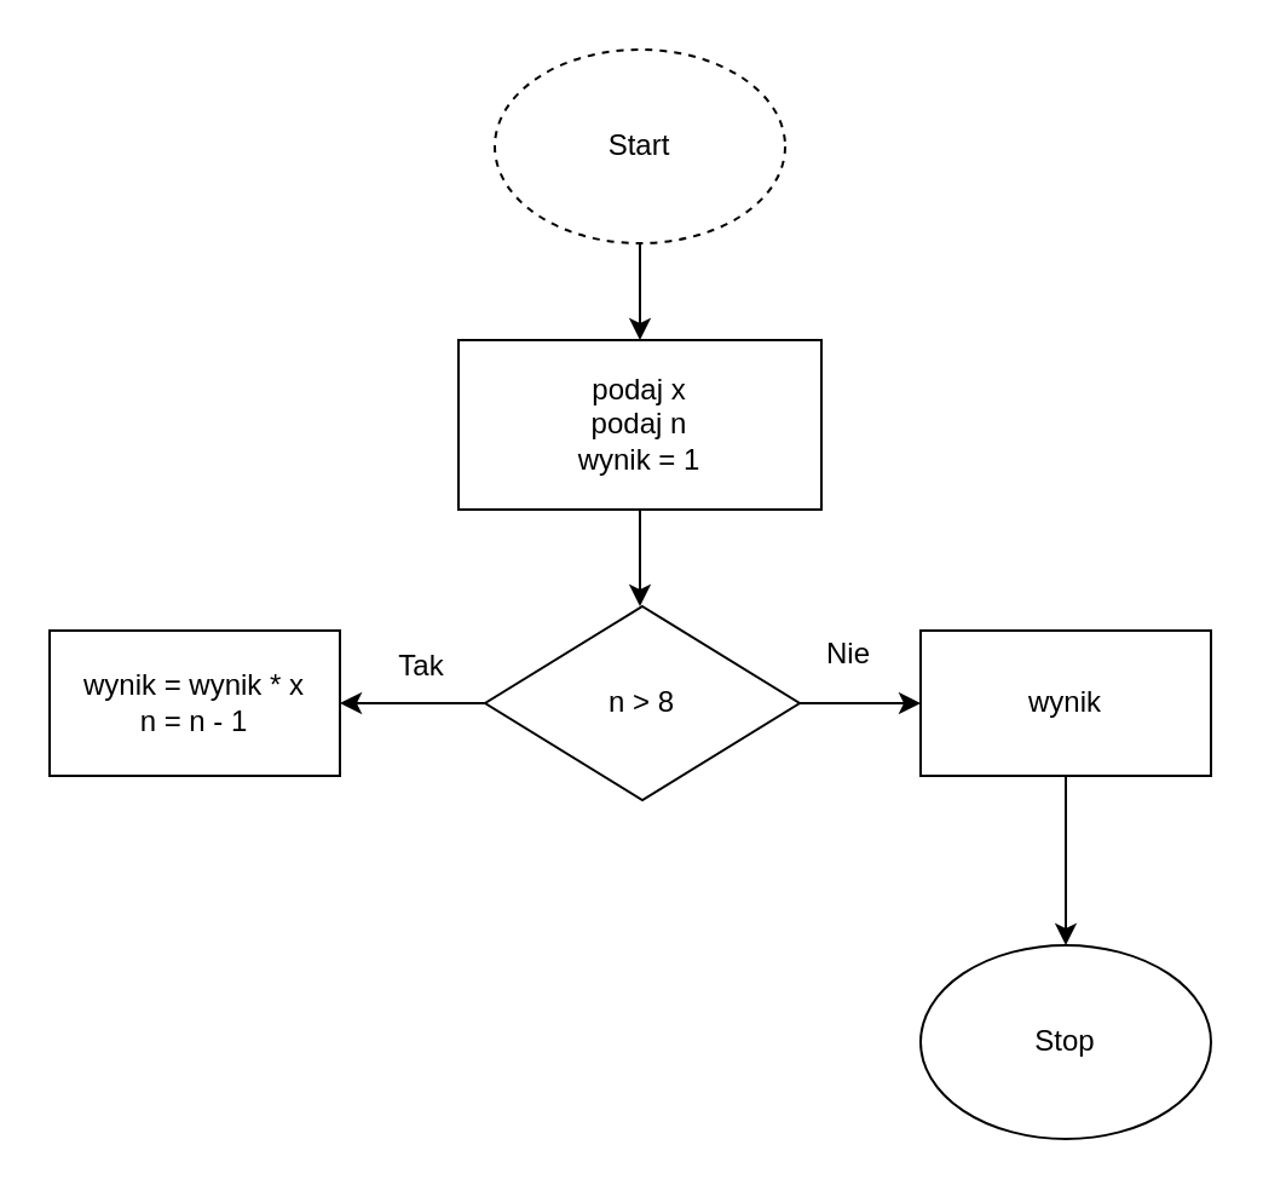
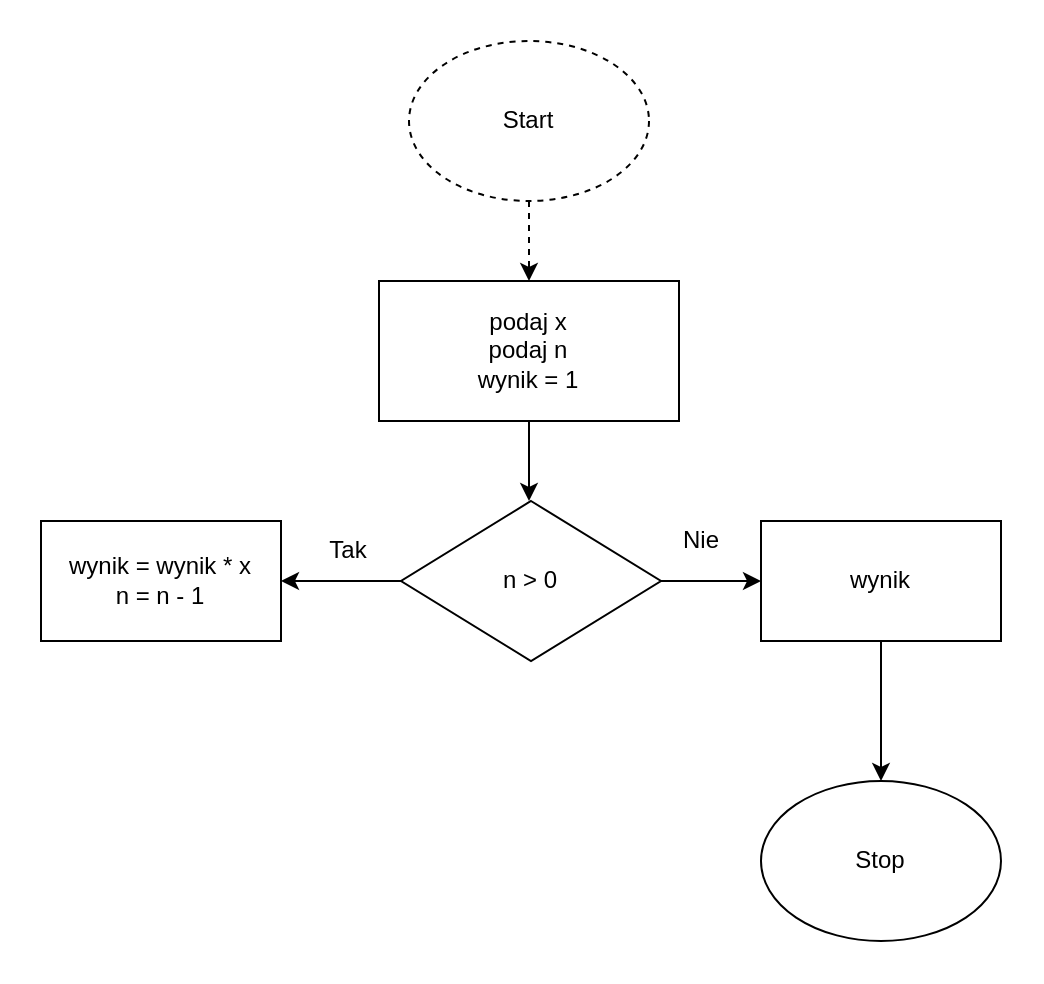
- <mxCell id="2" style="edgeStyle=orthogonalEdgeStyle;rounded=0;orthogonalLoop=1;jettySize=auto;html=1;exitX=0.5;exitY=1;exitDx=0;exitDy=0;entryX=0.5;entryY=0;entryDx=0;entryDy=0;" edge="1" parent="1" source="3" target="5"><mxGeometry relative="1" as="geometry" /></mxCell>
+ <mxCell id="2" style="edgeStyle=orthogonalEdgeStyle;rounded=0;orthogonalLoop=1;jettySize=auto;html=1;exitX=0.5;exitY=1;exitDx=0;exitDy=0;entryX=0.5;entryY=0;entryDx=0;entryDy=0;dashed=1;" edge="1" parent="1" source="3" target="5"><mxGeometry relative="1" as="geometry" /></mxCell>
- <mxCell id="8" value="n &amp;gt; 8" style="rhombus;whiteSpace=wrap;html=1;" vertex="1" parent="1"><mxGeometry x="200" y="250" width="130" height="80" as="geometry" /></mxCell>
+ <mxCell id="8" value="n &amp;gt; 0" style="rhombus;whiteSpace=wrap;html=1;" vertex="1" parent="1"><mxGeometry x="200" y="250" width="130" height="80" as="geometry" /></mxCell>
